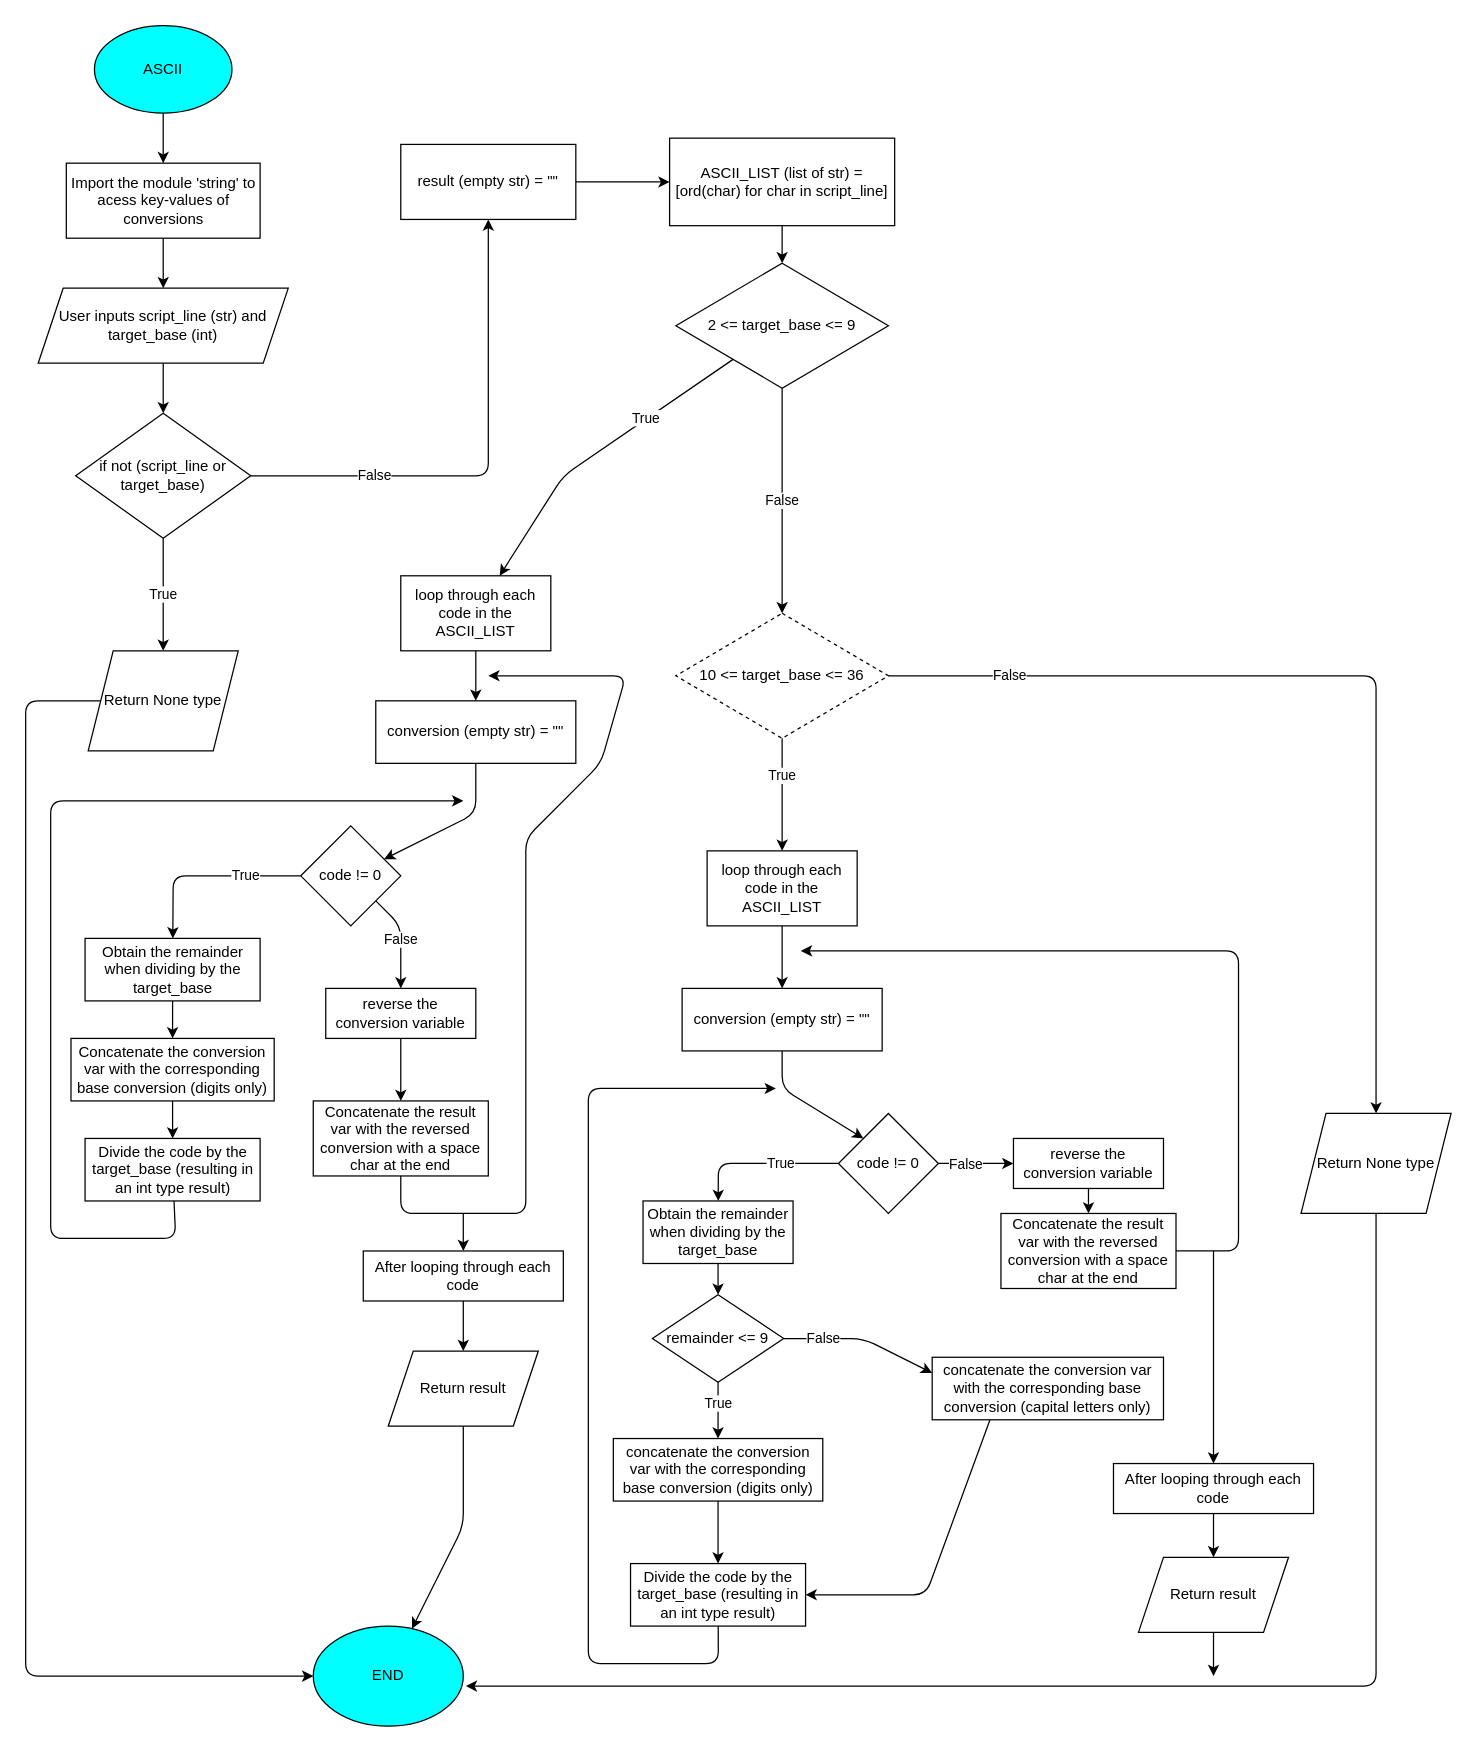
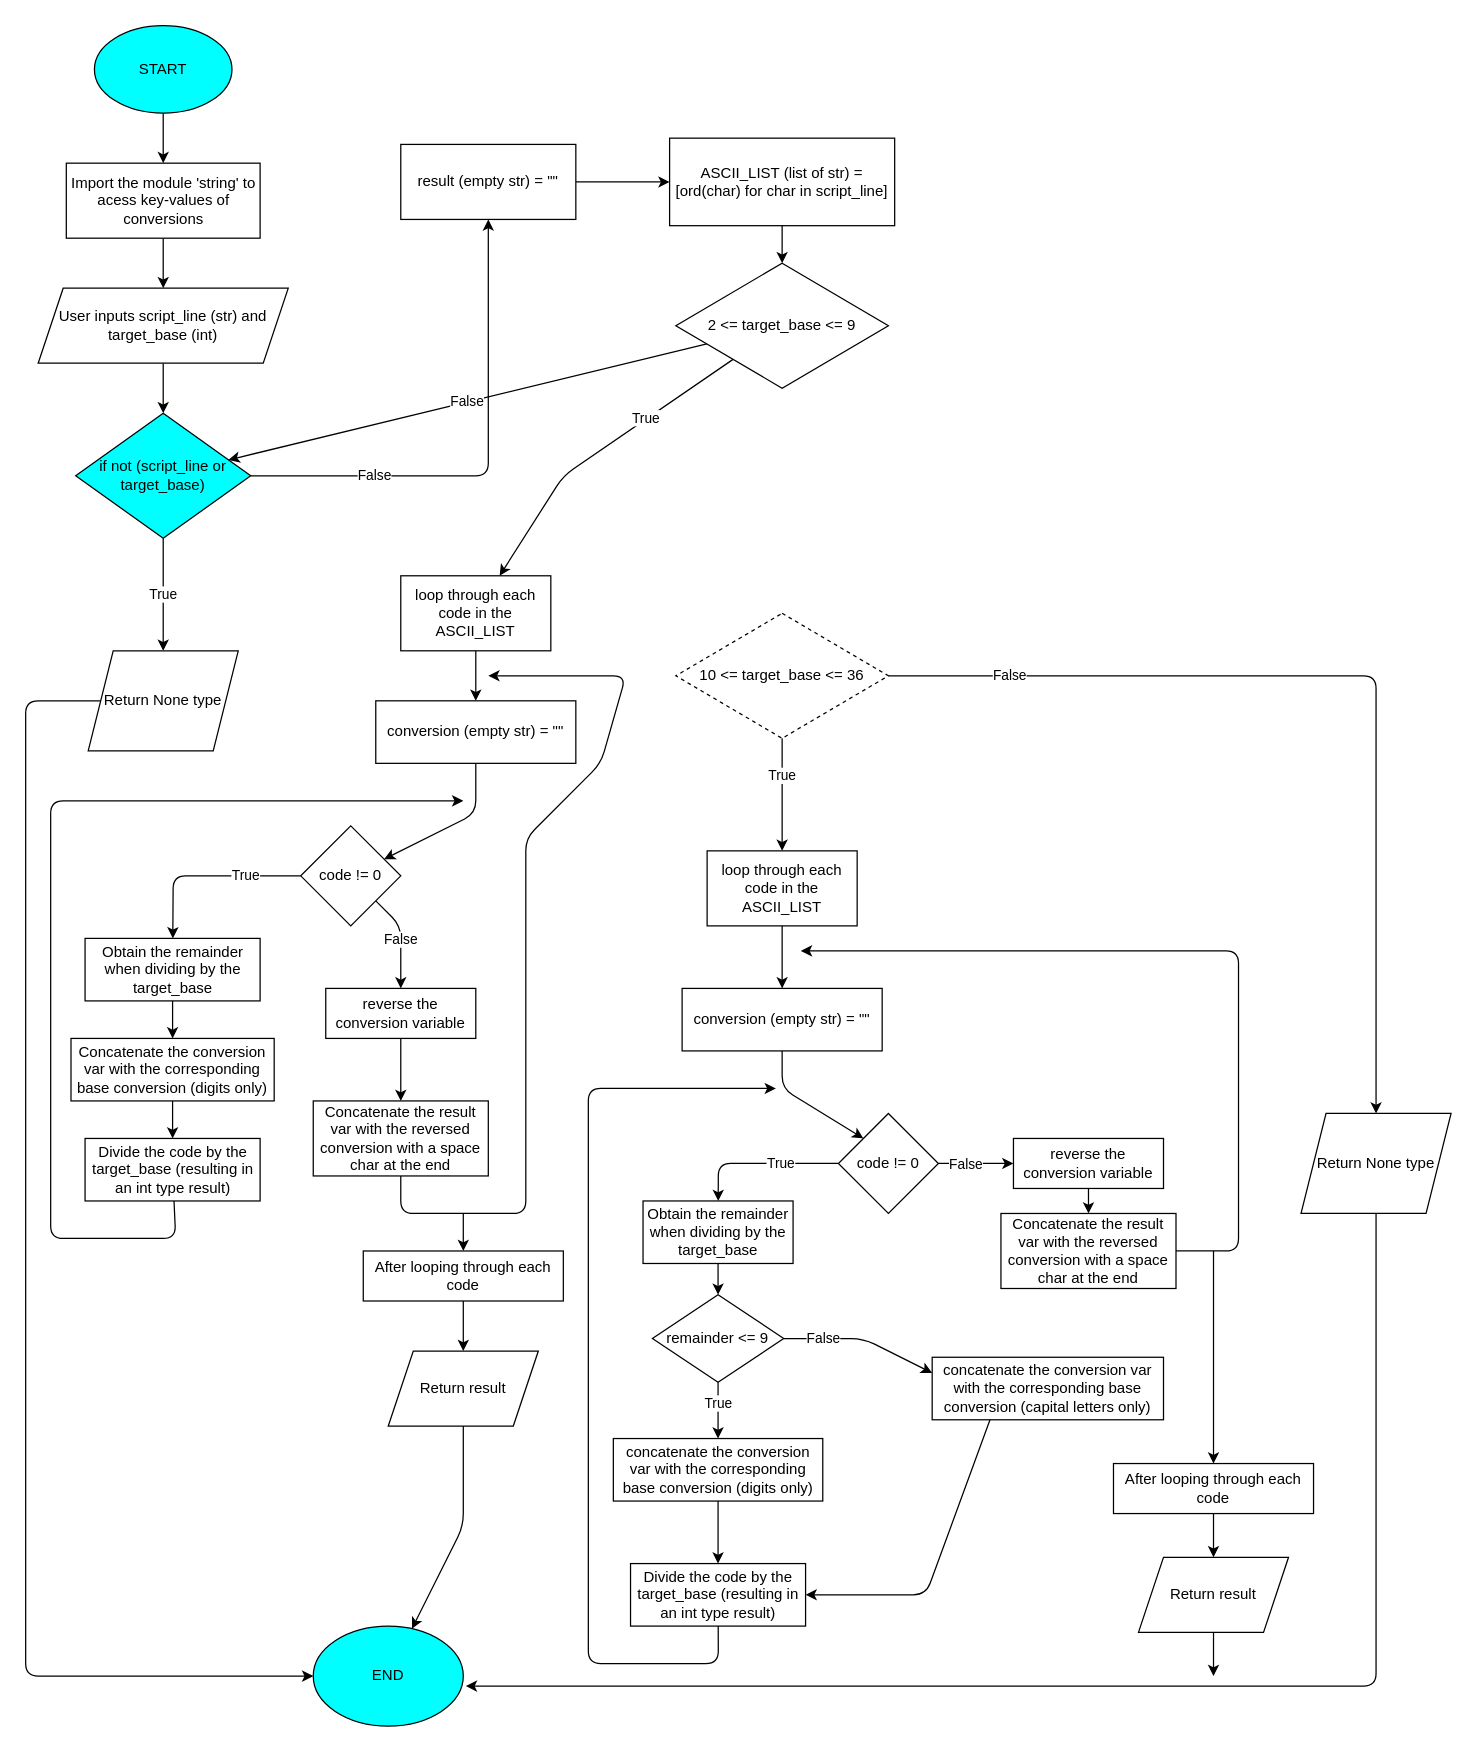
- <mxCell id="3" value="ASCII" style="ellipse;whiteSpace=wrap;html=1;fillColor=#00FFFF;" parent="1" vertex="1"><mxGeometry x="75" y="20" width="110" height="70" as="geometry" /></mxCell>
+ <mxCell id="3" value="START" style="ellipse;whiteSpace=wrap;html=1;fillColor=#00FFFF;" parent="1" vertex="1"><mxGeometry x="75" y="20" width="110" height="70" as="geometry" /></mxCell>
- <mxCell id="10" value="if not (script_line or target_base)" style="rhombus;whiteSpace=wrap;html=1;" vertex="1" parent="1"><mxGeometry x="60" y="330" width="140" height="100" as="geometry" /></mxCell>
+ <mxCell id="10" value="if not (script_line or target_base)" style="rhombus;whiteSpace=wrap;html=1;fillColor=#00ffff;" vertex="1" parent="1"><mxGeometry x="60" y="330" width="140" height="100" as="geometry" /></mxCell>
- <mxCell id="17" value="False" style="edgeStyle=none;html=1;" edge="1" parent="1" source="18" target="25"><mxGeometry relative="1" as="geometry" /></mxCell>
+ <mxCell id="17" value="False" style="edgeStyle=none;html=1;" edge="1" parent="1" source="18" target="10"><mxGeometry relative="1" as="geometry" /></mxCell>
